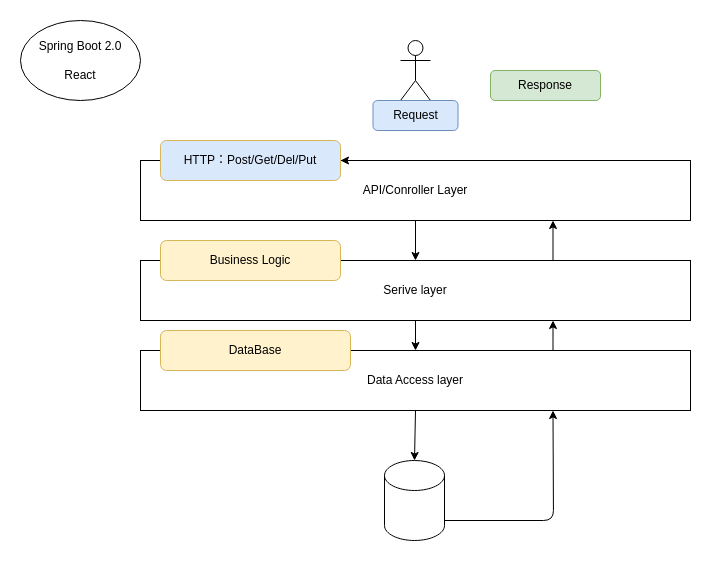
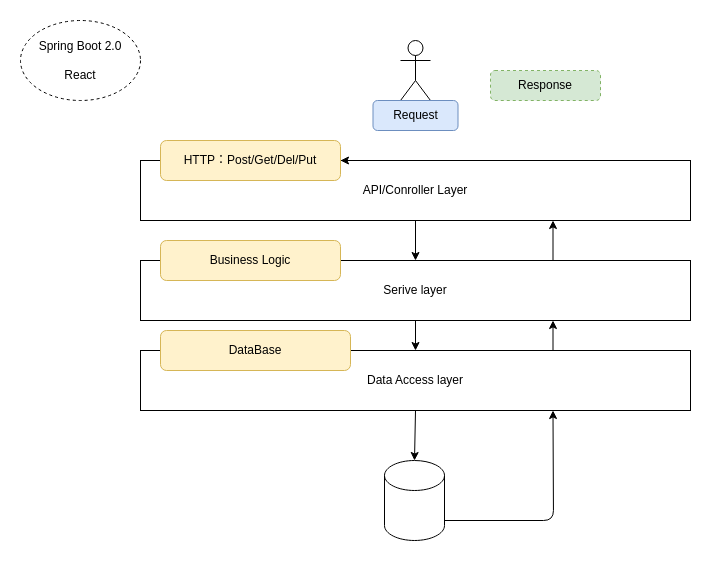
- <mxCell id="6" value="Spring Boot 2.0&lt;br&gt;&lt;br&gt;React" style="ellipse;whiteSpace=wrap;html=1;" vertex="1" parent="1"><mxGeometry x="20" y="20" width="120" height="80" as="geometry" /></mxCell>
+ <mxCell id="6" value="Spring Boot 2.0&lt;br&gt;&lt;br&gt;React" style="ellipse;whiteSpace=wrap;html=1;dashed=1;" vertex="1" parent="1"><mxGeometry x="20" y="20" width="120" height="80" as="geometry" /></mxCell>
- <mxCell id="8" value="Response" style="rounded=1;whiteSpace=wrap;html=1;fillColor=#d5e8d4;strokeColor=#82b366;" vertex="1" parent="1"><mxGeometry x="490" y="70" width="110" height="30" as="geometry" /></mxCell>
+ <mxCell id="8" value="Response" style="rounded=1;whiteSpace=wrap;html=1;fillColor=#d5e8d4;strokeColor=#82b366;dashed=1;" vertex="1" parent="1"><mxGeometry x="490" y="70" width="110" height="30" as="geometry" /></mxCell>
- <mxCell id="17" value="HTTP：Post/Get/Del/Put" style="rounded=1;whiteSpace=wrap;html=1;fillColor=#dae8fc;strokeColor=#d6b656;" vertex="1" parent="1"><mxGeometry x="160" y="140" width="180" height="40" as="geometry" /></mxCell>
+ <mxCell id="17" value="HTTP：Post/Get/Del/Put" style="rounded=1;whiteSpace=wrap;html=1;fillColor=#fff2cc;strokeColor=#d6b656;" vertex="1" parent="1"><mxGeometry x="160" y="140" width="180" height="40" as="geometry" /></mxCell>
